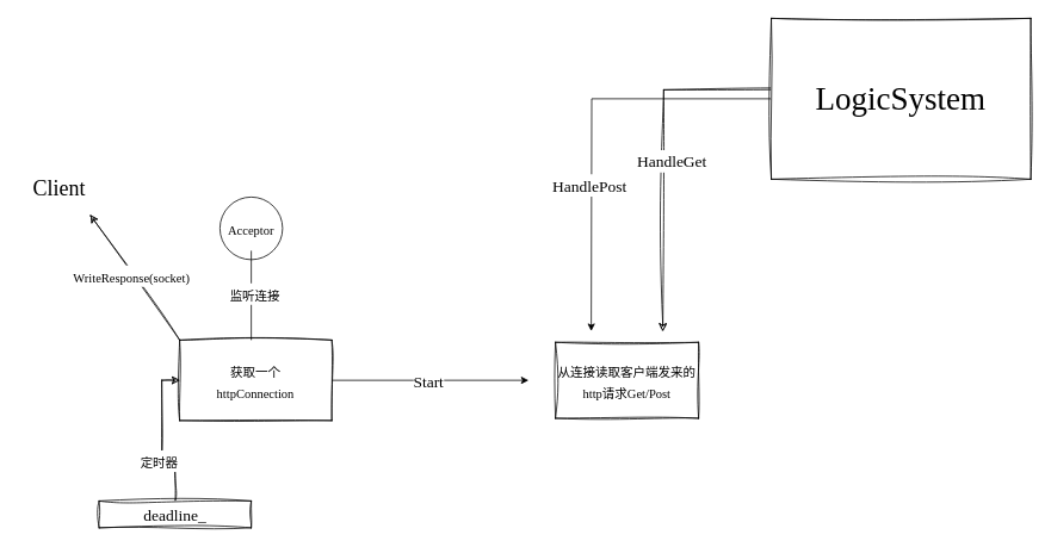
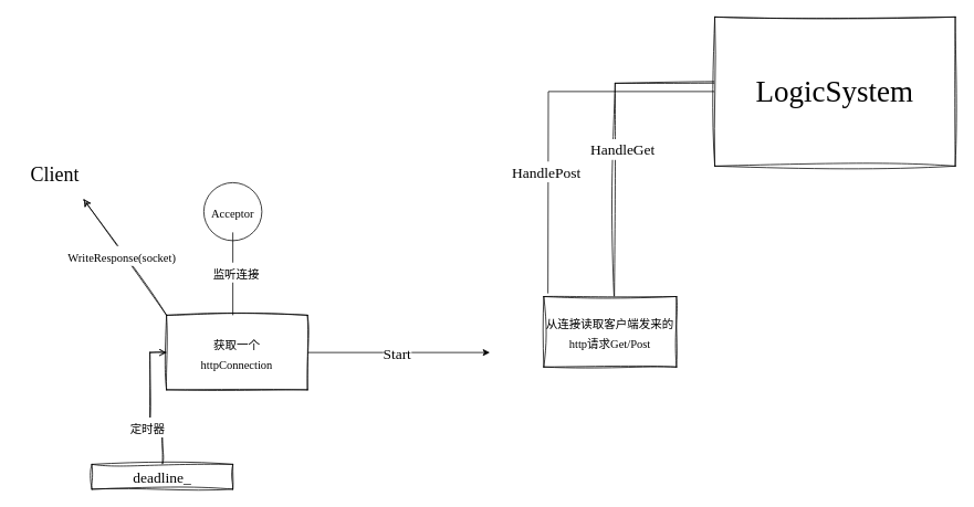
- <mxCell id="13" style="edgeStyle=orthogonalEdgeStyle;rounded=0;sketch=1;hachureGap=4;jiggle=2;curveFitting=1;orthogonalLoop=1;jettySize=auto;html=1;entryX=0;entryY=0.5;entryDx=0;entryDy=0;fontFamily=Architects Daughter;fontSource=https%3A%2F%2Ffonts.googleapis.com%2Fcss%3Ffamily%3DArchitects%2BDaughter;fontSize=16;" edge="1" parent="1" source="15" target="7"><mxGeometry relative="1" as="geometry" /></mxCell>
+ <mxCell id="13" style="edgeStyle=orthogonalEdgeStyle;rounded=0;sketch=1;hachureGap=4;jiggle=2;curveFitting=1;orthogonalLoop=1;jettySize=auto;html=1;entryX=0;entryY=0.5;entryDx=0;entryDy=0;fontFamily=Architects Daughter;fontSource=https%3A%2F%2Ffonts.googleapis.com%2Fcss%3Ffamily%3DArchitects%2BDaughter;fontSize=16;endArrow=open;" edge="1" parent="1" source="15" target="7"><mxGeometry relative="1" as="geometry" /></mxCell>
- <mxCell id="16" value="&lt;font face=&quot;Georgia&quot; style=&quot;font-size: 14px;&quot;&gt;从连接读取客户端发来的http请求Get/Post&lt;/font&gt;" style="rounded=0;whiteSpace=wrap;html=1;sketch=1;hachureGap=4;jiggle=2;curveFitting=1;fontFamily=Architects Daughter;fontSource=https%3A%2F%2Ffonts.googleapis.com%2Fcss%3Ffamily%3DArchitects%2BDaughter;fontSize=20;" vertex="1" parent="1"><mxGeometry x="620" y="382.5" width="160" height="85" as="geometry" /></mxCell>
+ <mxCell id="16" value="&lt;font face=&quot;Georgia&quot; style=&quot;font-size: 14px;&quot;&gt;从连接读取客户端发来的http请求Get/Post&lt;/font&gt;" style="rounded=0;whiteSpace=wrap;html=1;sketch=1;hachureGap=4;jiggle=2;curveFitting=1;fontFamily=Architects Daughter;fontSource=https%3A%2F%2Ffonts.googleapis.com%2Fcss%3Ffamily%3DArchitects%2BDaughter;fontSize=20;" vertex="1" parent="1"><mxGeometry x="655" y="357.5" width="160" height="85" as="geometry" /></mxCell>
